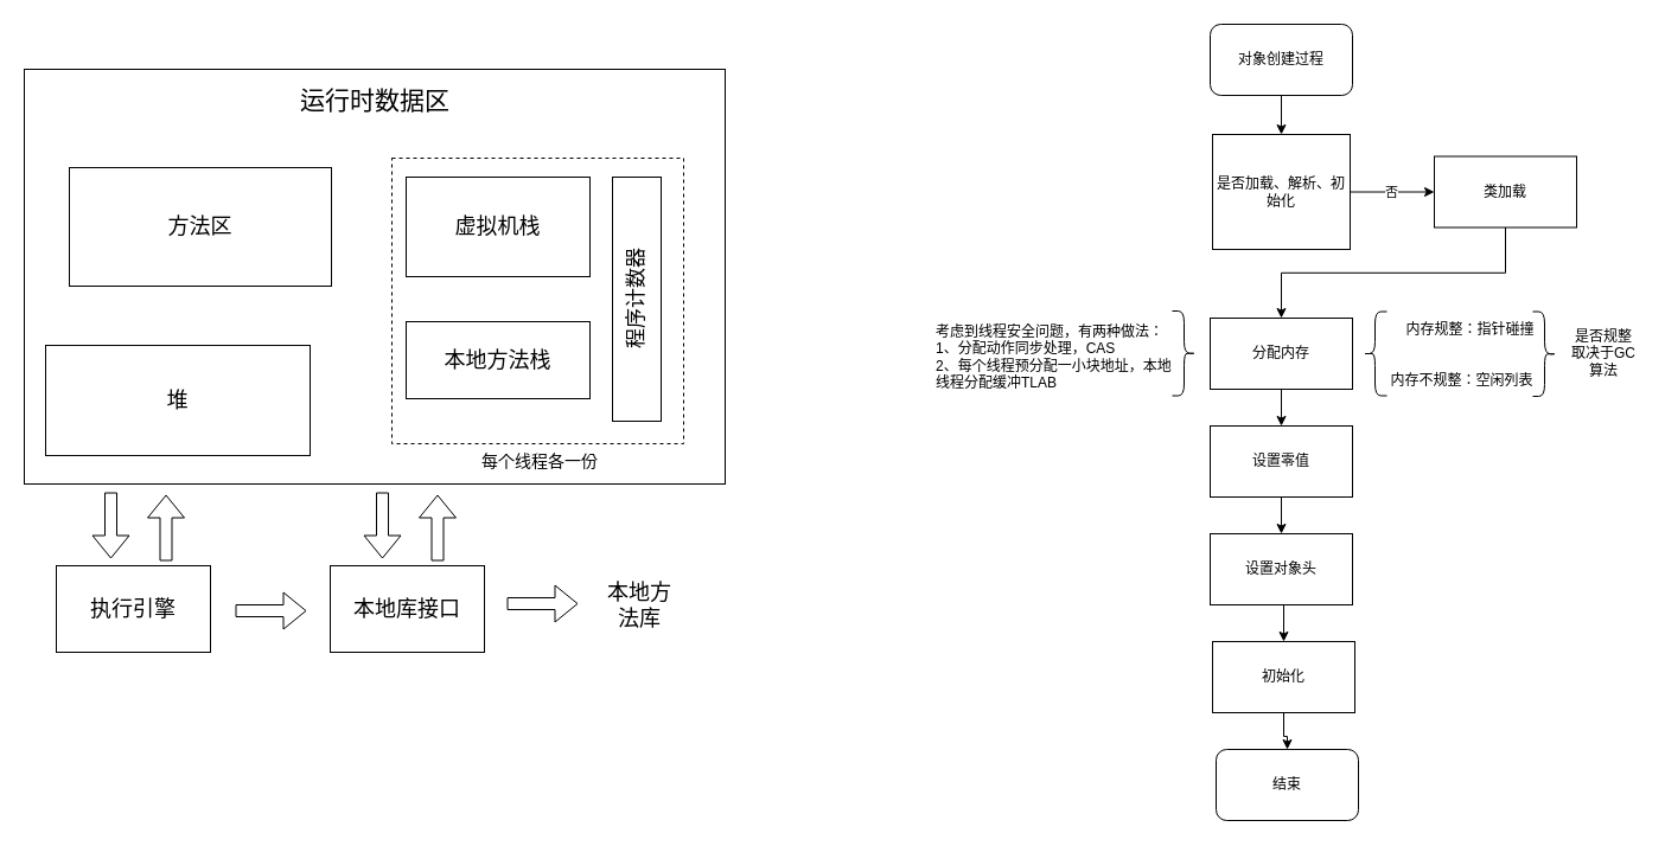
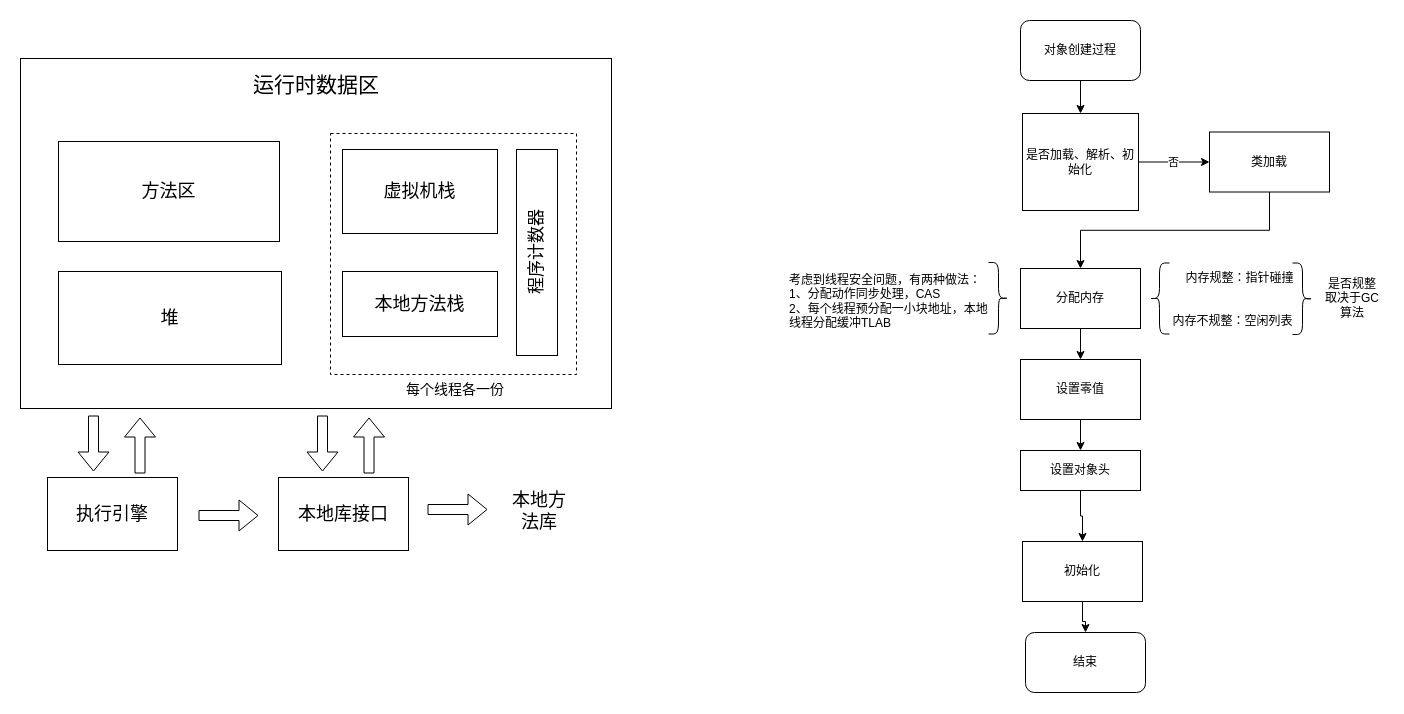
- <mxCell id="5" value="堆" style="rounded=0;whiteSpace=wrap;html=1;fontSize=18;" parent="1" vertex="1"><mxGeometry x="38" y="291" width="223" height="93" as="geometry" /></mxCell>
+ <mxCell id="5" value="堆" style="rounded=0;whiteSpace=wrap;html=1;fontSize=18;" parent="1" vertex="1"><mxGeometry x="58" y="271" width="223" height="93" as="geometry" /></mxCell>
- <mxCell id="30" value="设置对象头" style="rounded=0;whiteSpace=wrap;html=1;" vertex="1" parent="1"><mxGeometry x="1020" y="450" width="120" height="60" as="geometry" /></mxCell>
+ <mxCell id="30" value="设置对象头" style="rounded=0;whiteSpace=wrap;html=1;" vertex="1" parent="1"><mxGeometry x="1020" y="450" width="120" height="40" as="geometry" /></mxCell>
